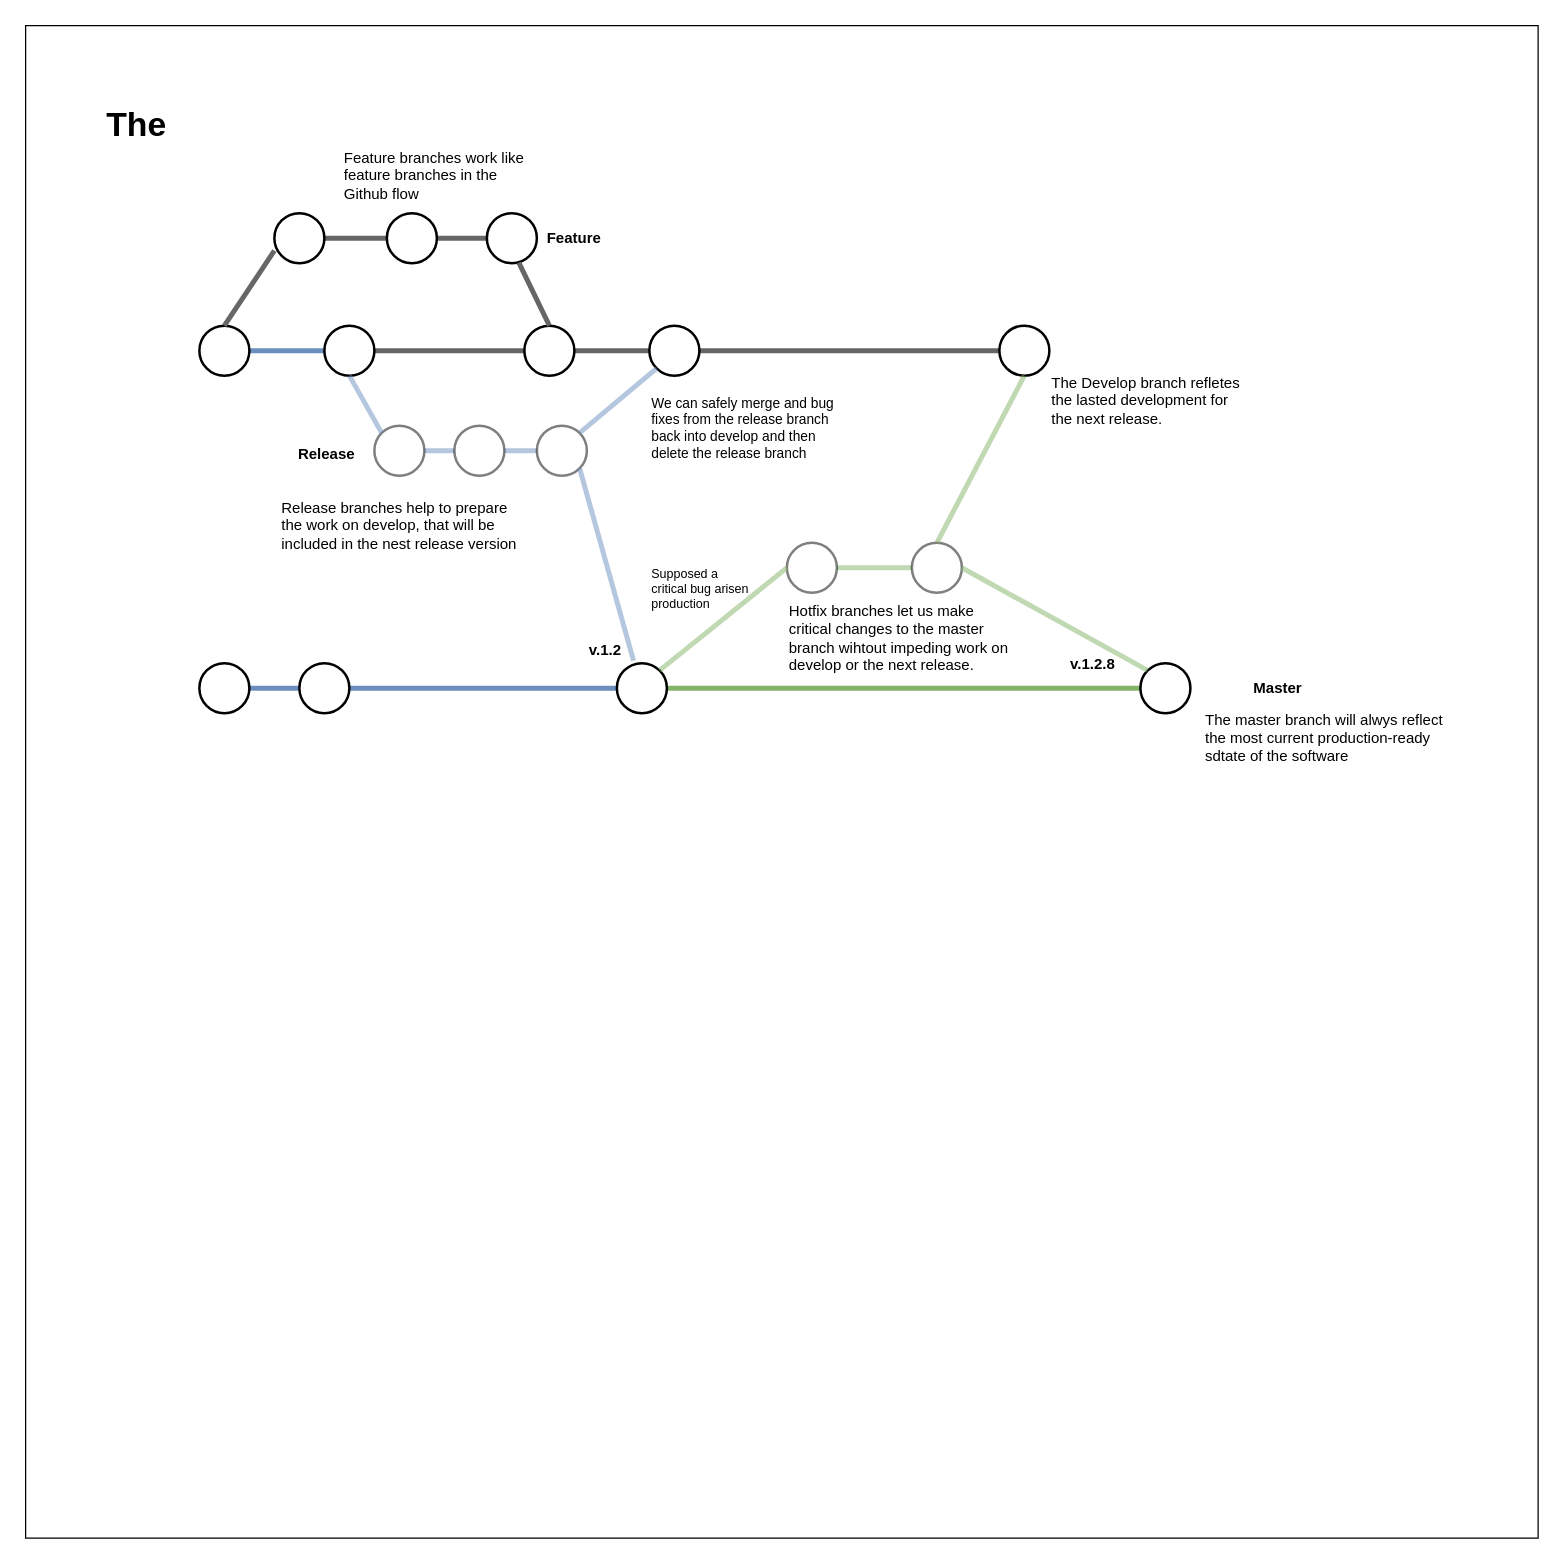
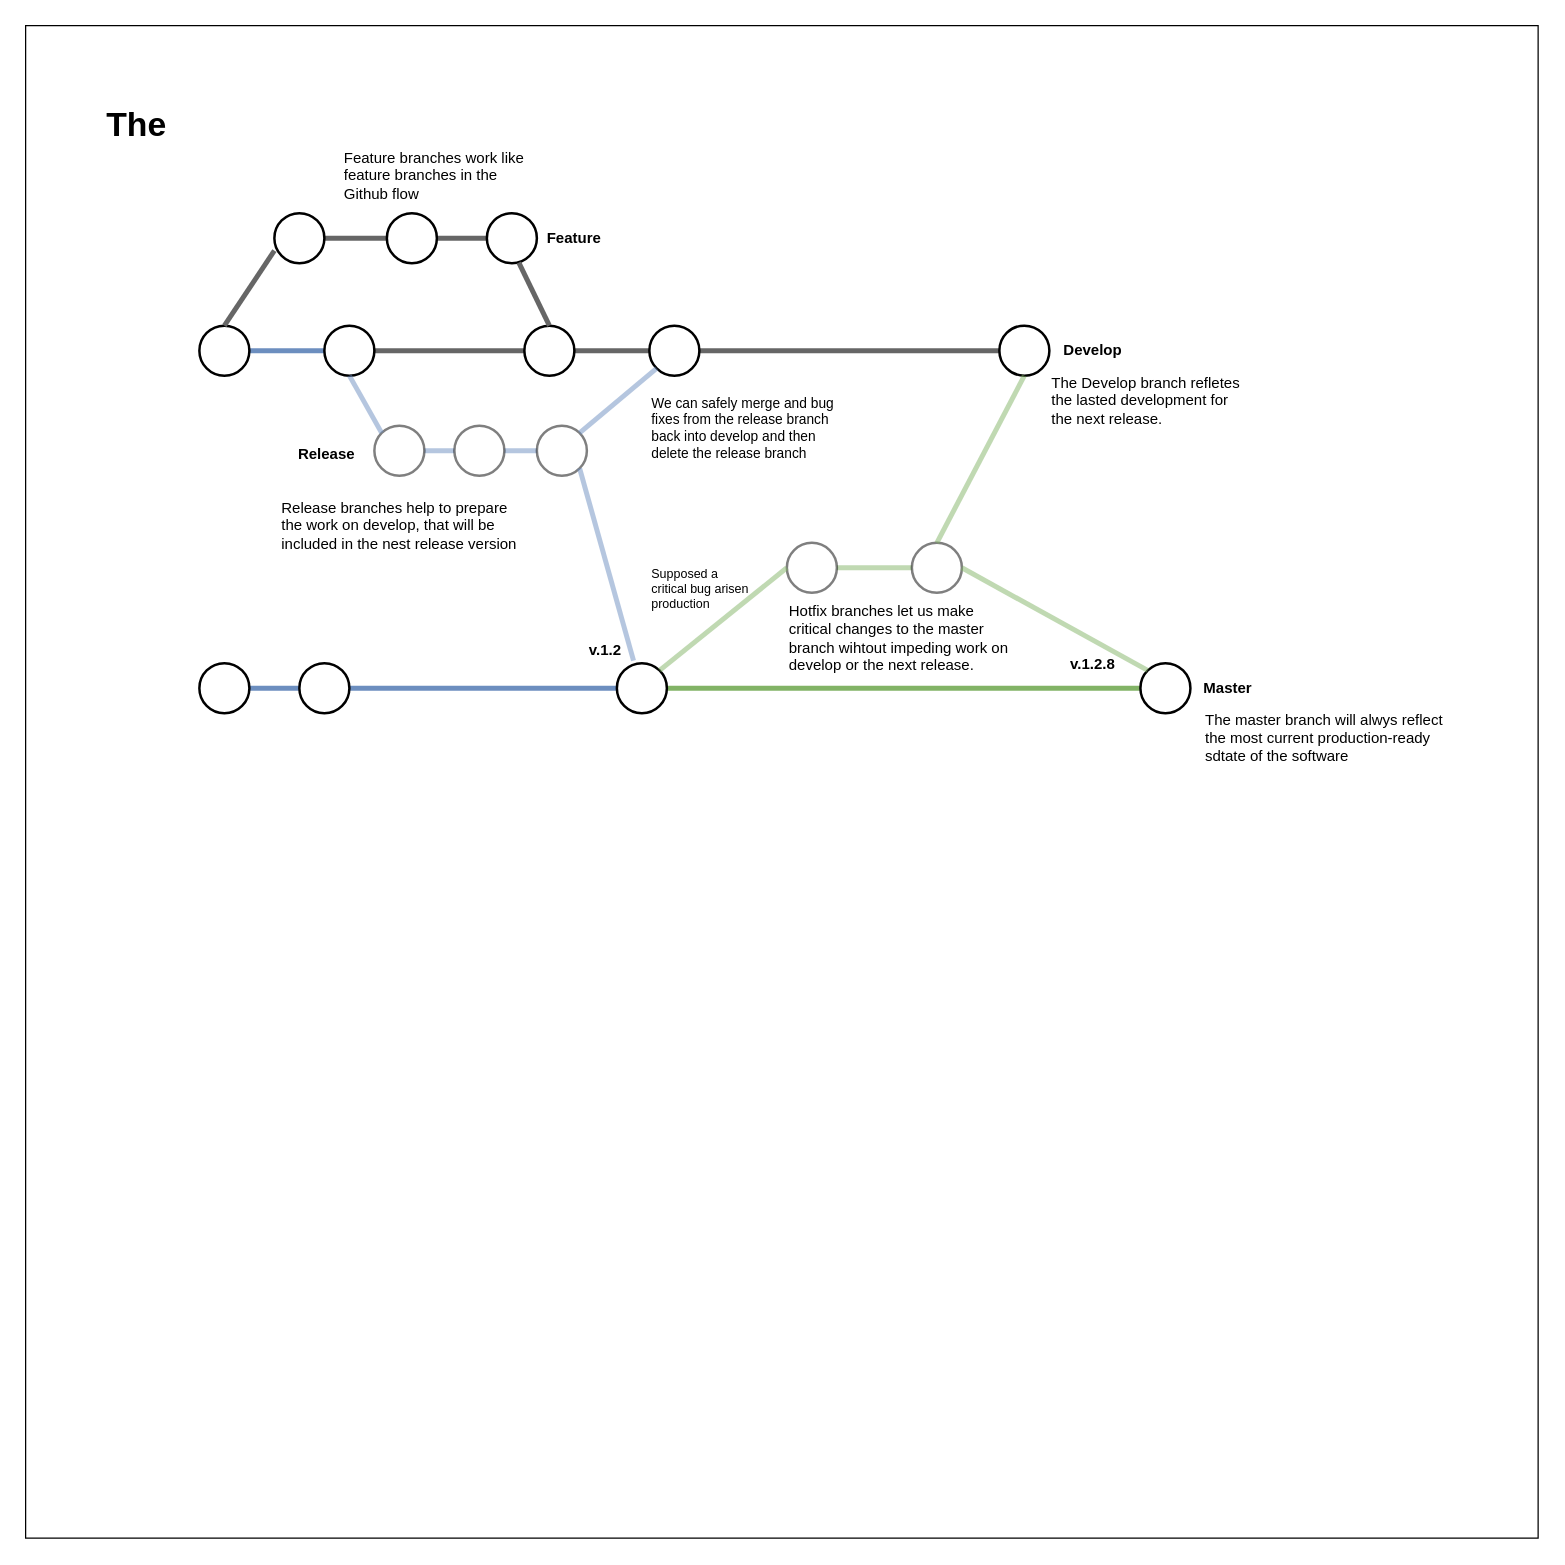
+ <mxCell id="14" value="Develop" style="text;html=1;strokeColor=none;fillColor=none;align=center;verticalAlign=middle;whiteSpace=wrap;rounded=0;fontStyle=1" vertex="1" parent="1"><mxGeometry x="854" y="270" width="40" height="20" as="geometry" /></mxCell>
- <mxCell id="42" value="Master" style="text;html=1;strokeColor=none;fillColor=none;align=center;verticalAlign=middle;whiteSpace=wrap;rounded=0;fontStyle=1" vertex="1" parent="1"><mxGeometry x="1001.84" y="540" width="40" height="20" as="geometry" /></mxCell>
+ <mxCell id="42" value="Master" style="text;html=1;strokeColor=none;fillColor=none;align=center;verticalAlign=middle;whiteSpace=wrap;rounded=0;fontStyle=1" vertex="1" parent="1"><mxGeometry x="961.84" y="540" width="40" height="20" as="geometry" /></mxCell>
